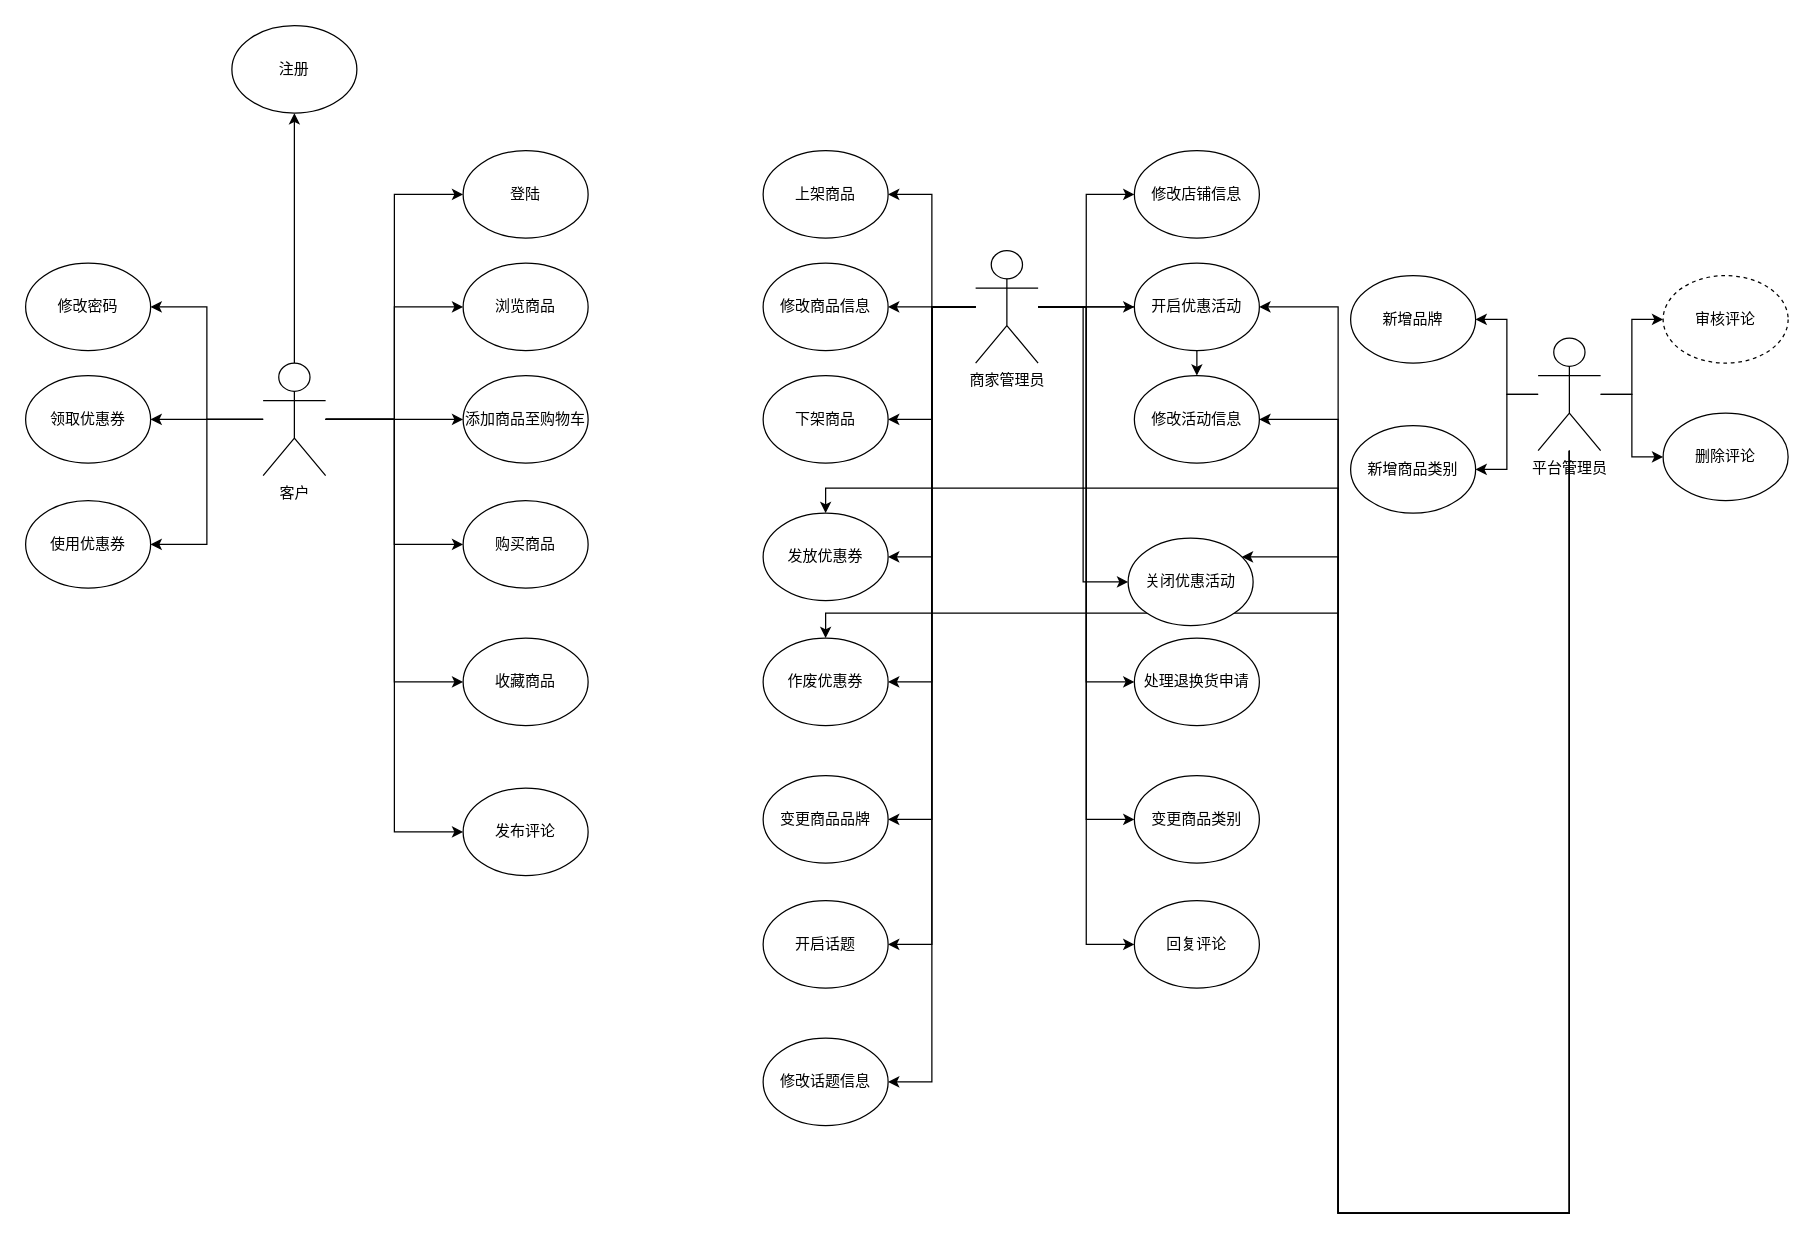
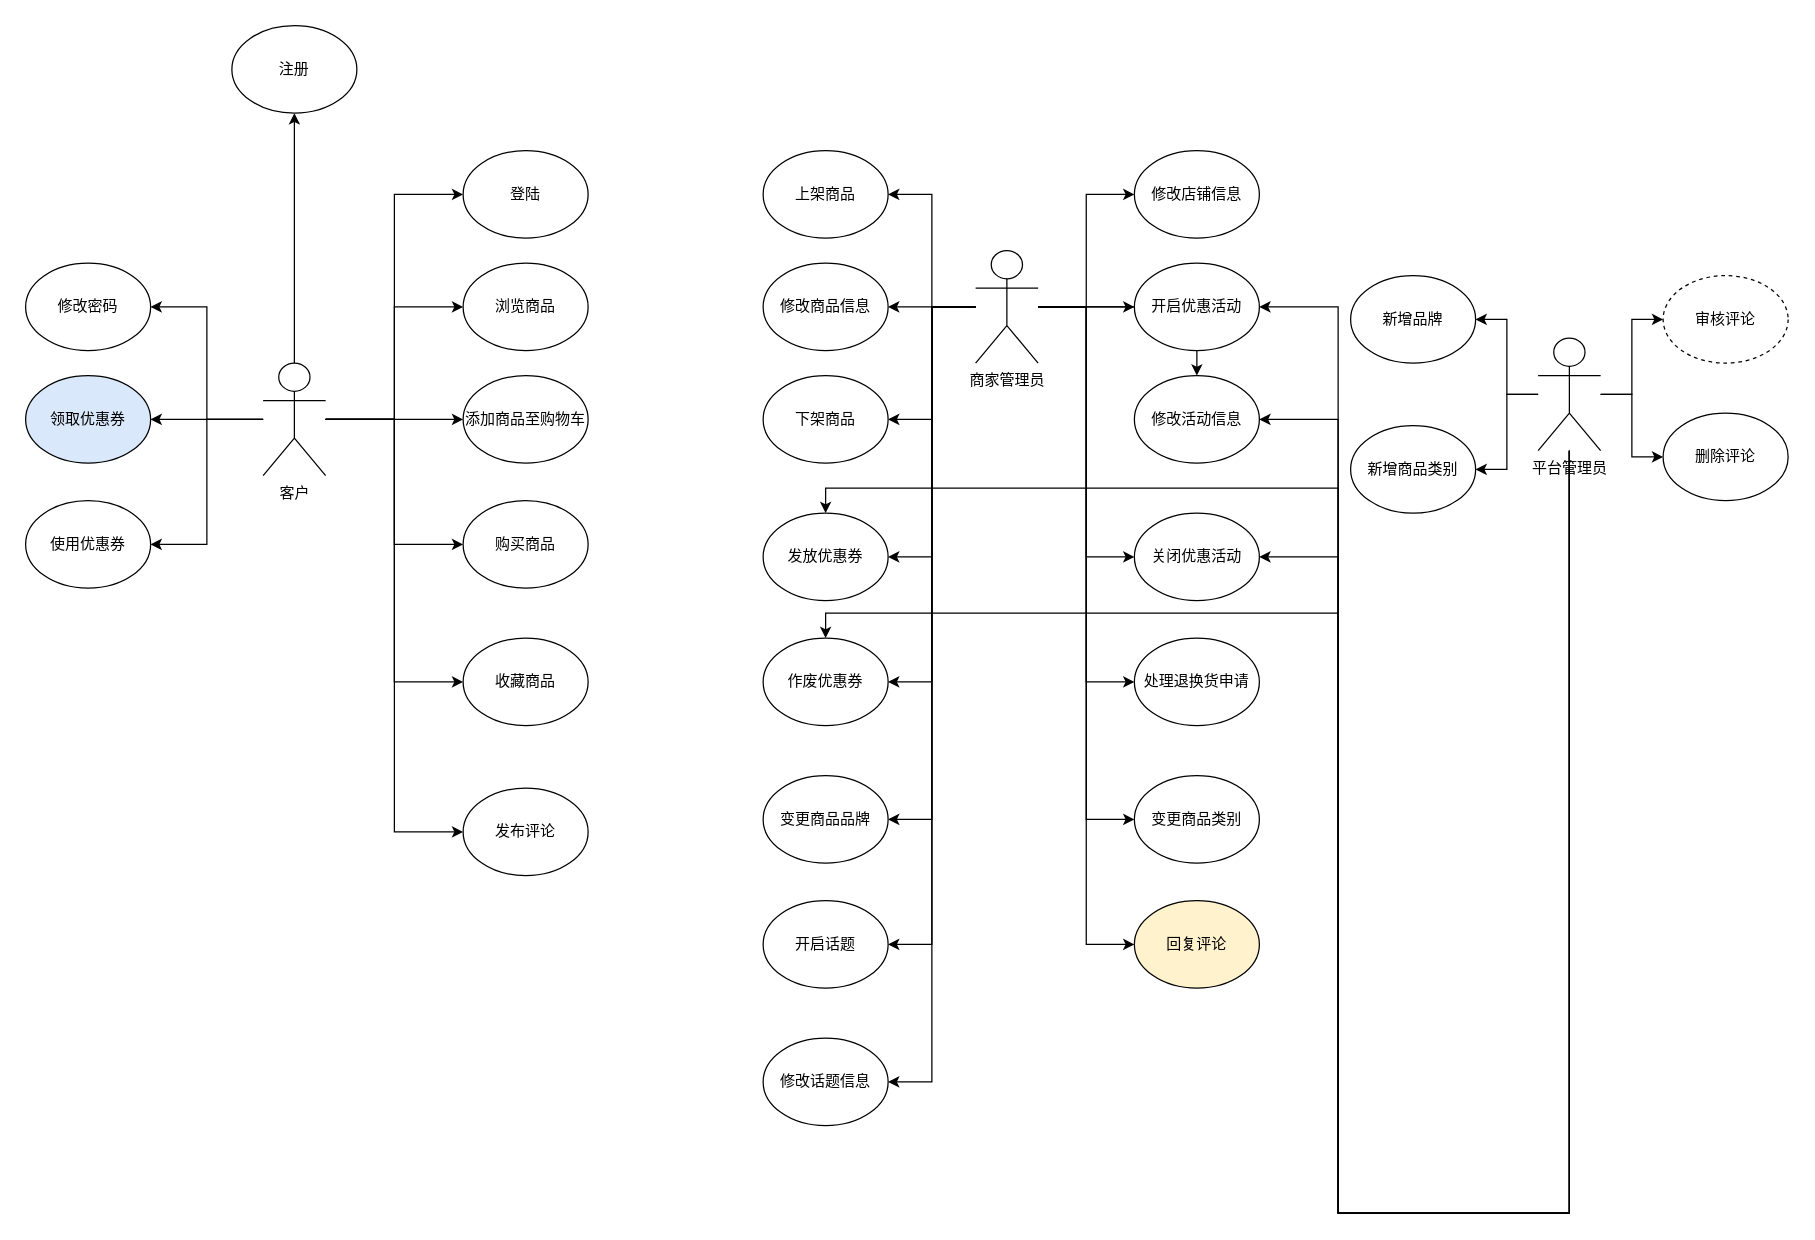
- <mxCell id="45" value="领取优惠券" style="ellipse;whiteSpace=wrap;html=1;" vertex="1" parent="1"><mxGeometry x="20" y="300" width="100" height="70" as="geometry" /></mxCell>
+ <mxCell id="45" value="领取优惠券" style="ellipse;whiteSpace=wrap;html=1;fillColor=#dae8fc;" vertex="1" parent="1"><mxGeometry x="20" y="300" width="100" height="70" as="geometry" /></mxCell>
- <mxCell id="55" value="关闭优惠活动" style="ellipse;whiteSpace=wrap;html=1;" vertex="1" parent="1"><mxGeometry x="902" y="430" width="100" height="70" as="geometry" /></mxCell>
+ <mxCell id="55" value="关闭优惠活动" style="ellipse;whiteSpace=wrap;html=1;" vertex="1" parent="1"><mxGeometry x="907" y="410" width="100" height="70" as="geometry" /></mxCell>
- <mxCell id="66" value="回复评论" style="ellipse;whiteSpace=wrap;html=1;" vertex="1" parent="1"><mxGeometry x="907" y="720" width="100" height="70" as="geometry" /></mxCell>
+ <mxCell id="66" value="回复评论" style="ellipse;whiteSpace=wrap;html=1;fillColor=#fff2cc;" vertex="1" parent="1"><mxGeometry x="907" y="720" width="100" height="70" as="geometry" /></mxCell>
